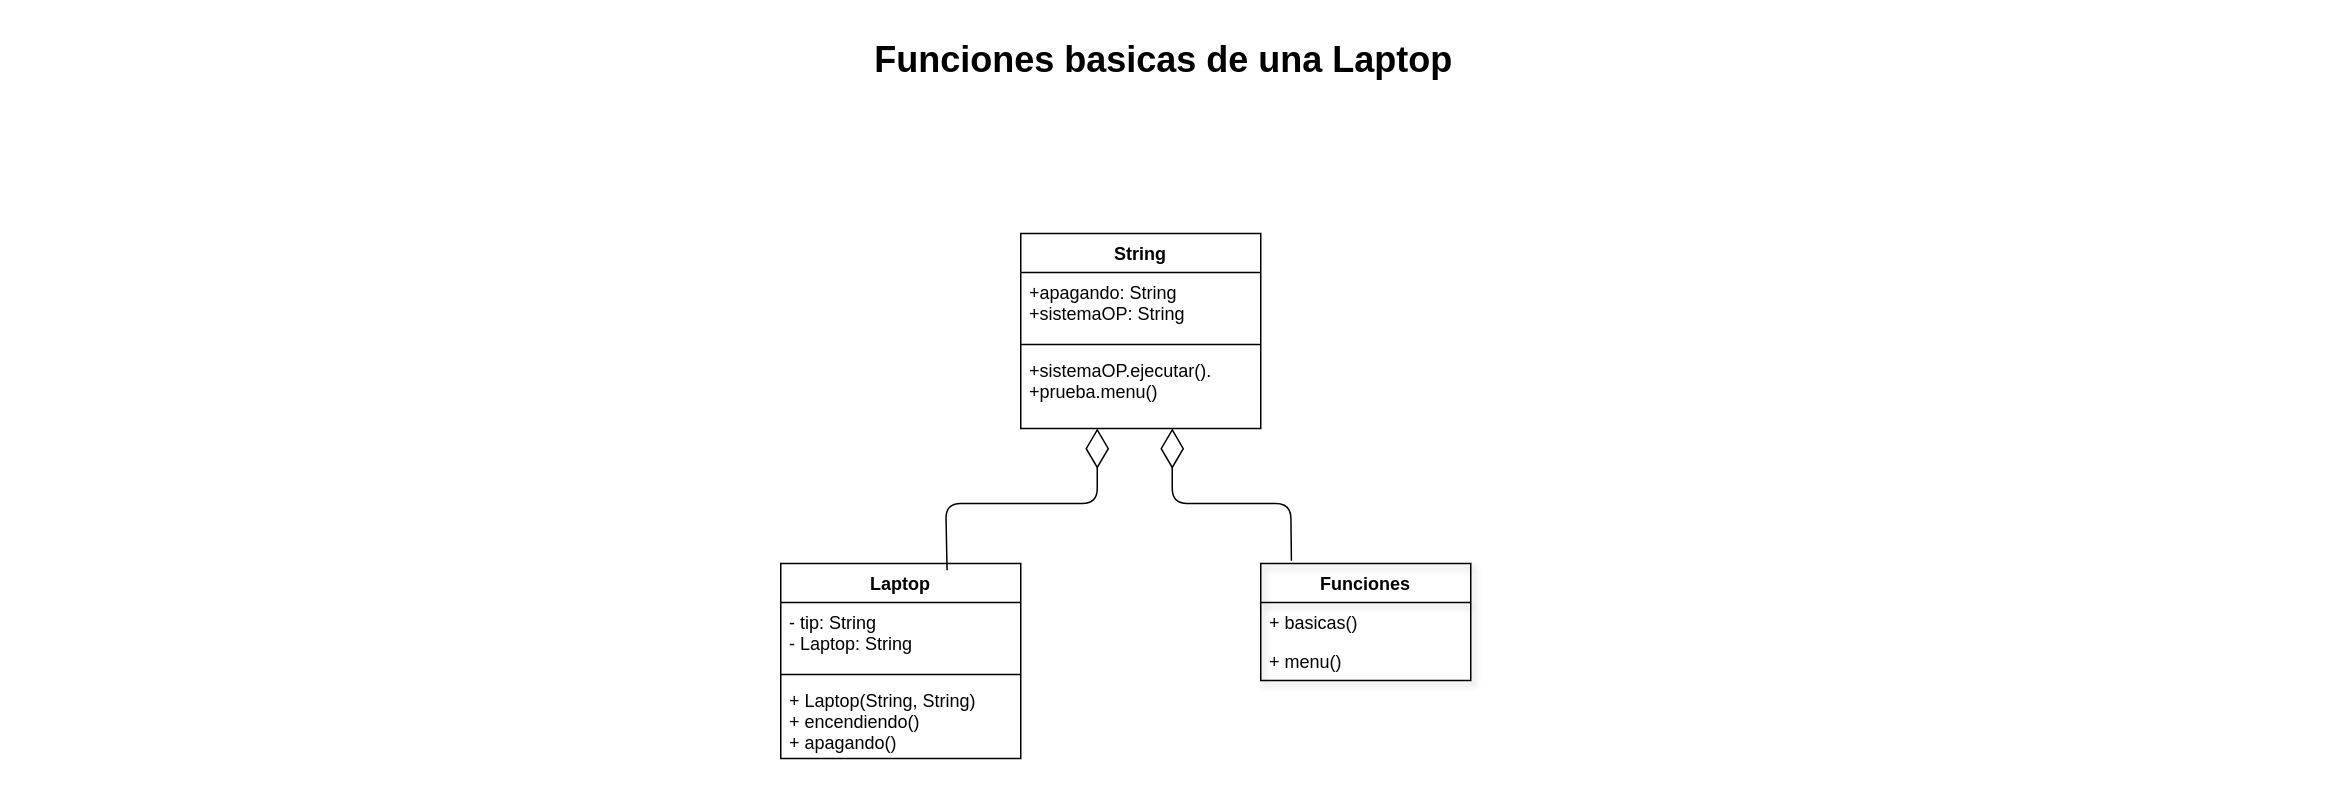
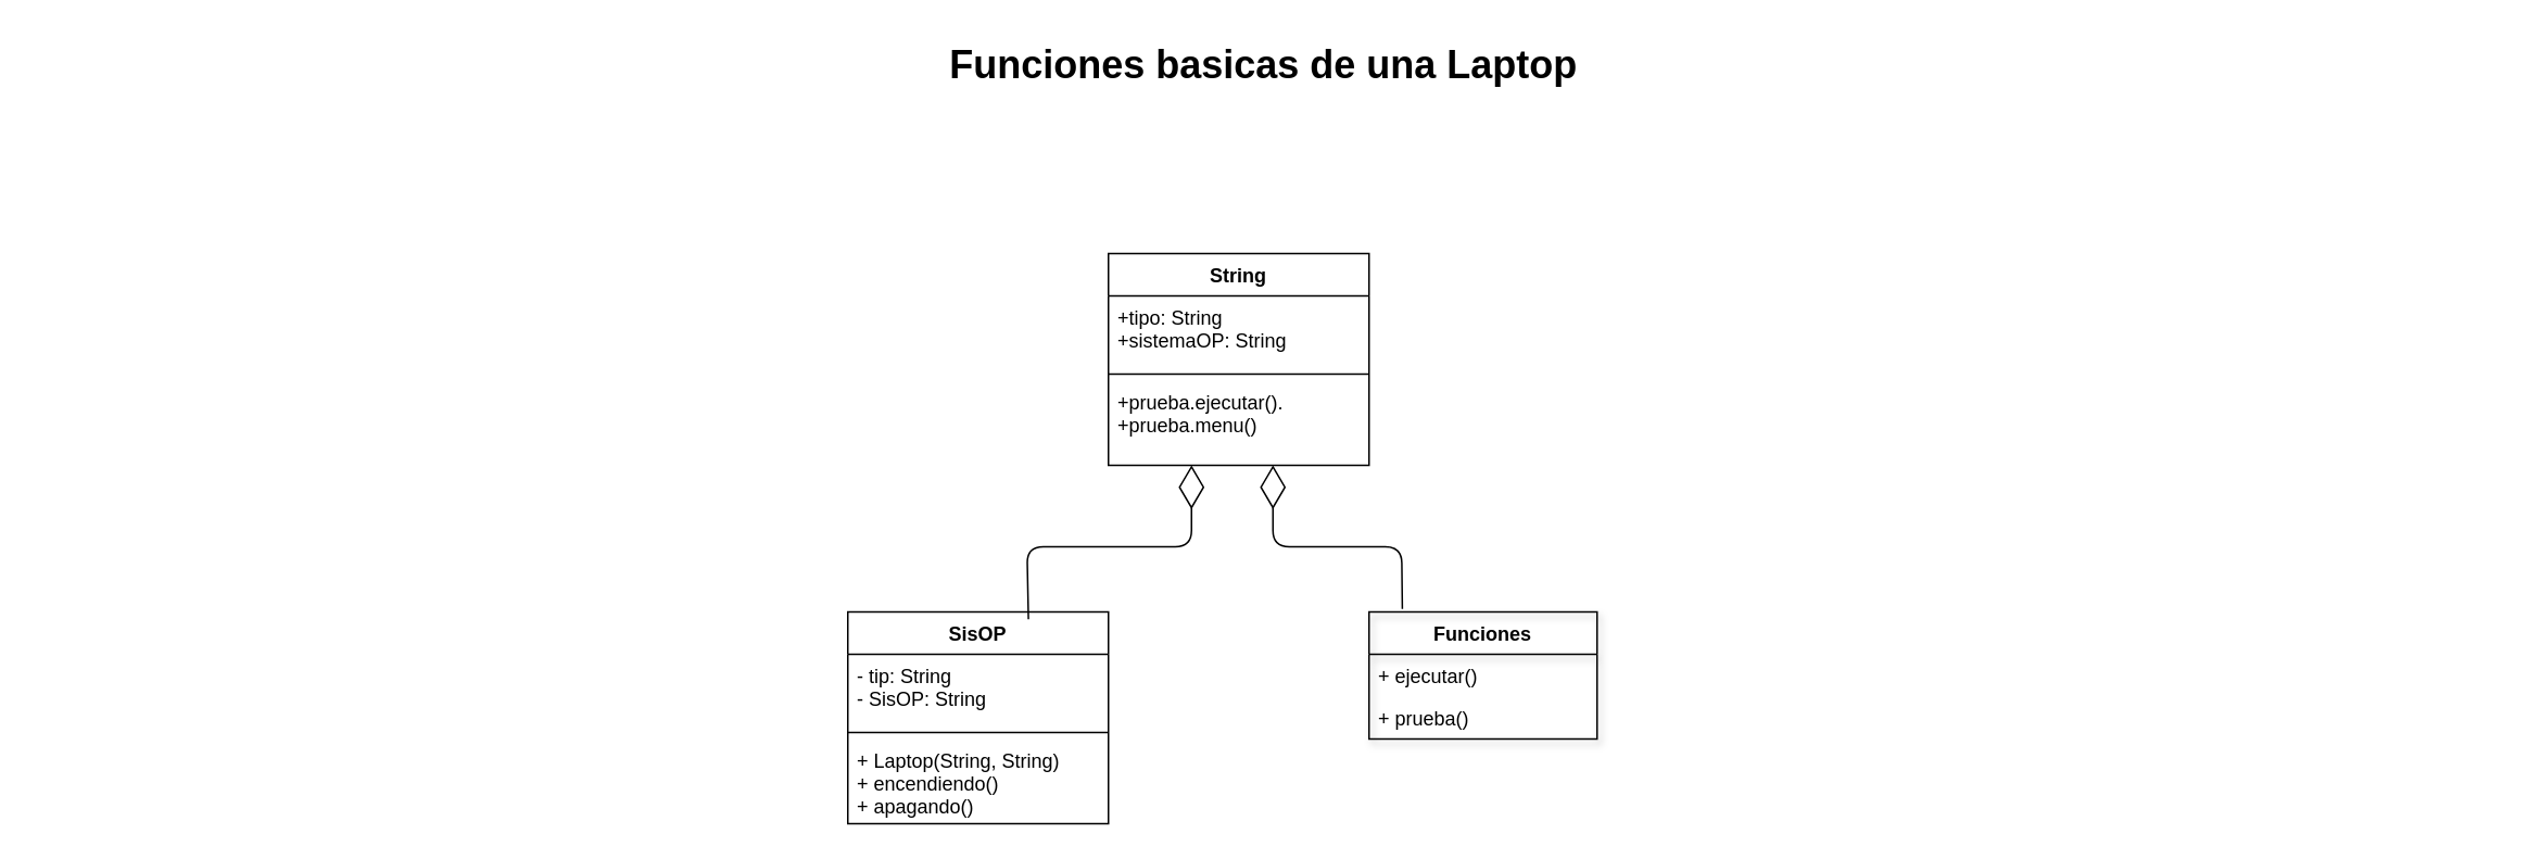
- <mxCell id="4" value="+apagando: String&#10;+sistemaOP: String" style="text;strokeColor=none;fillColor=none;align=left;verticalAlign=top;spacingLeft=4;spacingRight=4;overflow=hidden;rotatable=0;points=[[0,0.5],[1,0.5]];portConstraint=eastwest;" vertex="1" parent="3"><mxGeometry y="26" width="160" height="44" as="geometry" /></mxCell>
+ <mxCell id="4" value="+tipo: String&#10;+sistemaOP: String" style="text;strokeColor=none;fillColor=none;align=left;verticalAlign=top;spacingLeft=4;spacingRight=4;overflow=hidden;rotatable=0;points=[[0,0.5],[1,0.5]];portConstraint=eastwest;" vertex="1" parent="3"><mxGeometry y="26" width="160" height="44" as="geometry" /></mxCell>
- <mxCell id="6" value="+sistemaOP.ejecutar().&#10;+prueba.menu()" style="text;strokeColor=none;fillColor=none;align=left;verticalAlign=top;spacingLeft=4;spacingRight=4;overflow=hidden;rotatable=0;points=[[0,0.5],[1,0.5]];portConstraint=eastwest;" vertex="1" parent="3"><mxGeometry y="78" width="160" height="52" as="geometry" /></mxCell>
+ <mxCell id="6" value="+prueba.ejecutar().&#10;+prueba.menu()" style="text;strokeColor=none;fillColor=none;align=left;verticalAlign=top;spacingLeft=4;spacingRight=4;overflow=hidden;rotatable=0;points=[[0,0.5],[1,0.5]];portConstraint=eastwest;" vertex="1" parent="3"><mxGeometry y="78" width="160" height="52" as="geometry" /></mxCell>
- <mxCell id="11" value="Laptop" style="swimlane;fontStyle=1;align=center;verticalAlign=top;childLayout=stackLayout;horizontal=1;startSize=26;horizontalStack=0;resizeParent=1;resizeParentMax=0;resizeLast=0;collapsible=1;marginBottom=0;" vertex="1" parent="1"><mxGeometry x="520" y="375" width="160" height="130" as="geometry" /></mxCell>
+ <mxCell id="11" value="SisOP" style="swimlane;fontStyle=1;align=center;verticalAlign=top;childLayout=stackLayout;horizontal=1;startSize=26;horizontalStack=0;resizeParent=1;resizeParentMax=0;resizeLast=0;collapsible=1;marginBottom=0;" vertex="1" parent="1"><mxGeometry x="520" y="375" width="160" height="130" as="geometry" /></mxCell>
- <mxCell id="12" value="- tip: String&#10;- Laptop: String" style="text;strokeColor=none;fillColor=none;align=left;verticalAlign=top;spacingLeft=4;spacingRight=4;overflow=hidden;rotatable=0;points=[[0,0.5],[1,0.5]];portConstraint=eastwest;" vertex="1" parent="11"><mxGeometry y="26" width="160" height="44" as="geometry" /></mxCell>
+ <mxCell id="12" value="- tip: String&#10;- SisOP: String" style="text;strokeColor=none;fillColor=none;align=left;verticalAlign=top;spacingLeft=4;spacingRight=4;overflow=hidden;rotatable=0;points=[[0,0.5],[1,0.5]];portConstraint=eastwest;" vertex="1" parent="11"><mxGeometry y="26" width="160" height="44" as="geometry" /></mxCell>
- <mxCell id="9" value="+ basicas()" style="text;strokeColor=none;fillColor=none;align=left;verticalAlign=top;spacingLeft=4;spacingRight=4;overflow=hidden;rotatable=0;points=[[0,0.5],[1,0.5]];portConstraint=eastwest;" vertex="1" parent="8"><mxGeometry y="26" width="140" height="26" as="geometry" /></mxCell>
+ <mxCell id="9" value="+ ejecutar()" style="text;strokeColor=none;fillColor=none;align=left;verticalAlign=top;spacingLeft=4;spacingRight=4;overflow=hidden;rotatable=0;points=[[0,0.5],[1,0.5]];portConstraint=eastwest;" vertex="1" parent="8"><mxGeometry y="26" width="140" height="26" as="geometry" /></mxCell>
- <mxCell id="10" value="+ menu()" style="text;strokeColor=none;fillColor=none;align=left;verticalAlign=top;spacingLeft=4;spacingRight=4;overflow=hidden;rotatable=0;points=[[0,0.5],[1,0.5]];portConstraint=eastwest;" vertex="1" parent="8"><mxGeometry y="52" width="140" height="26" as="geometry" /></mxCell>
+ <mxCell id="10" value="+ prueba()" style="text;strokeColor=none;fillColor=none;align=left;verticalAlign=top;spacingLeft=4;spacingRight=4;overflow=hidden;rotatable=0;points=[[0,0.5],[1,0.5]];portConstraint=eastwest;" vertex="1" parent="8"><mxGeometry y="52" width="140" height="26" as="geometry" /></mxCell>
